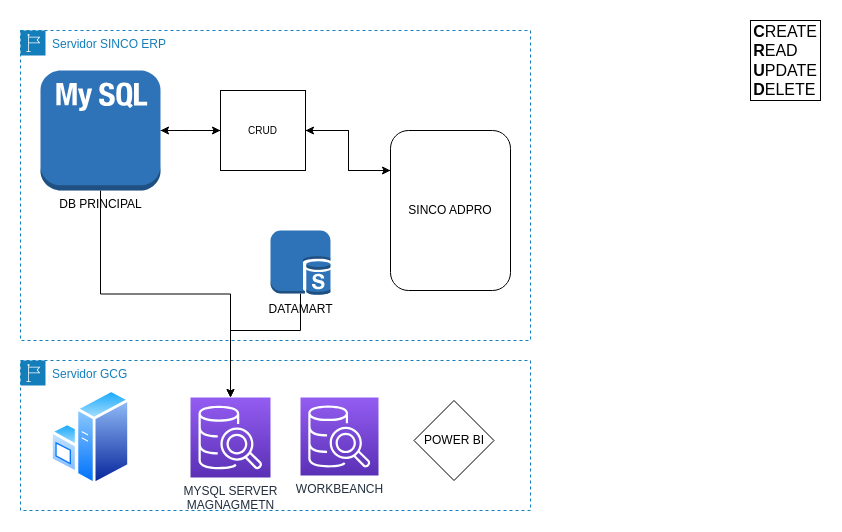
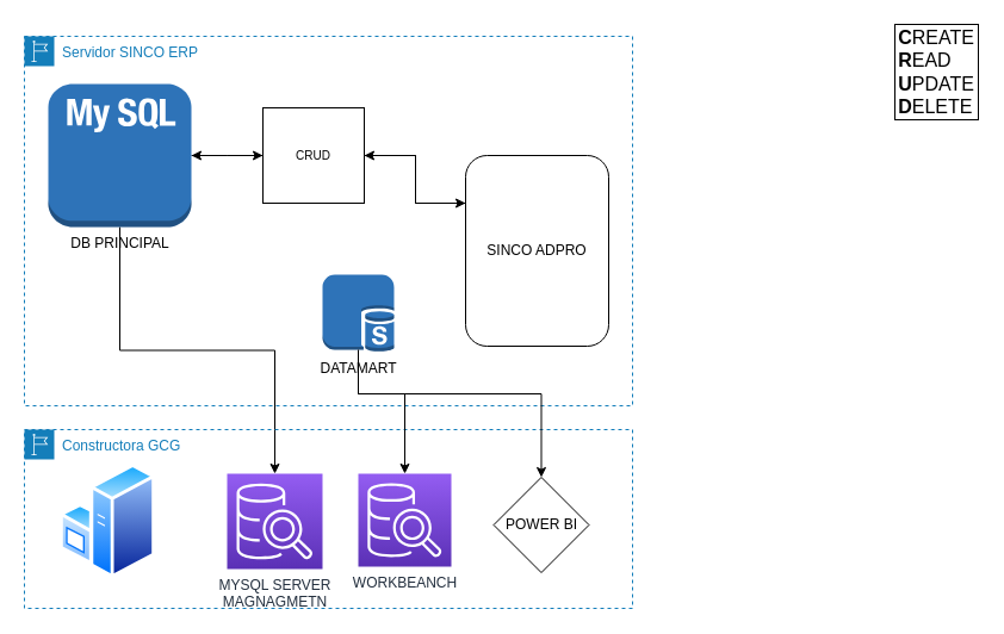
- <mxCell id="18" style="edgeStyle=orthogonalEdgeStyle;rounded=0;orthogonalLoop=1;jettySize=auto;html=1;exitX=0.5;exitY=0.98;exitDx=0;exitDy=0;exitPerimeter=0;fontSize=14;" edge="1" parent="1" source="4" target="14"><mxGeometry relative="1" as="geometry"><Array as="points"><mxPoint x="300" y="330" /><mxPoint x="230" y="330" /></Array></mxGeometry></mxCell>
+ <mxCell id="20" style="edgeStyle=orthogonalEdgeStyle;rounded=0;orthogonalLoop=1;jettySize=auto;html=1;exitX=0.5;exitY=0.98;exitDx=0;exitDy=0;exitPerimeter=0;entryX=0.5;entryY=0;entryDx=0;entryDy=0;fontSize=14;" edge="1" parent="1" source="4" target="13"><mxGeometry relative="1" as="geometry"><Array as="points"><mxPoint x="300" y="330" /><mxPoint x="454" y="330" /></Array></mxGeometry></mxCell>
+ <mxCell id="19" style="edgeStyle=orthogonalEdgeStyle;rounded=0;orthogonalLoop=1;jettySize=auto;html=1;exitX=0.5;exitY=0.98;exitDx=0;exitDy=0;exitPerimeter=0;entryX=0.5;entryY=0;entryDx=0;entryDy=0;entryPerimeter=0;fontSize=14;" edge="1" parent="1" source="4" target="12"><mxGeometry relative="1" as="geometry"><Array as="points"><mxPoint x="300" y="330" /><mxPoint x="339" y="330" /></Array></mxGeometry></mxCell>
- <mxCell id="11" value="Servidor GCG" style="points=[[0,0],[0.25,0],[0.5,0],[0.75,0],[1,0],[1,0.25],[1,0.5],[1,0.75],[1,1],[0.75,1],[0.5,1],[0.25,1],[0,1],[0,0.75],[0,0.5],[0,0.25]];outlineConnect=0;gradientColor=none;html=1;whiteSpace=wrap;fontSize=12;fontStyle=0;container=1;pointerEvents=0;collapsible=0;recursiveResize=0;shape=mxgraph.aws4.group;grIcon=mxgraph.aws4.group_region;strokeColor=#147EBA;fillColor=none;verticalAlign=top;align=left;spacingLeft=30;fontColor=#147EBA;dashed=1;" vertex="1" parent="1"><mxGeometry x="20" y="360" width="510" height="150" as="geometry" /></mxCell>
+ <mxCell id="11" value="Constructora GCG" style="points=[[0,0],[0.25,0],[0.5,0],[0.75,0],[1,0],[1,0.25],[1,0.5],[1,0.75],[1,1],[0.75,1],[0.5,1],[0.25,1],[0,1],[0,0.75],[0,0.5],[0,0.25]];outlineConnect=0;gradientColor=none;html=1;whiteSpace=wrap;fontSize=12;fontStyle=0;container=1;pointerEvents=0;collapsible=0;recursiveResize=0;shape=mxgraph.aws4.group;grIcon=mxgraph.aws4.group_region;strokeColor=#147EBA;fillColor=none;verticalAlign=top;align=left;spacingLeft=30;fontColor=#147EBA;dashed=1;" vertex="1" parent="1"><mxGeometry x="20" y="360" width="510" height="150" as="geometry" /></mxCell>
